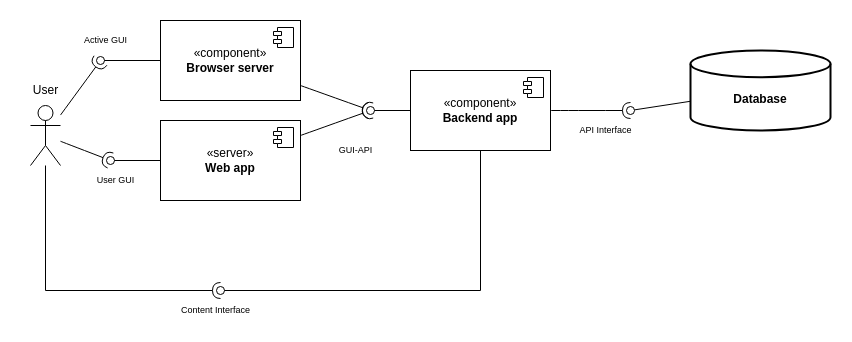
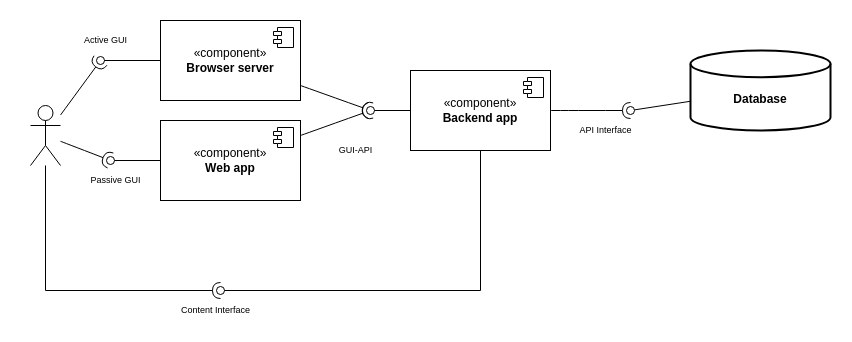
- <mxCell id="27" value="User" style="text;html=1;align=center;verticalAlign=middle;resizable=0;points=[];autosize=1;strokeColor=none;fillColor=none;fontSize=12;" vertex="1" parent="1"><mxGeometry y="75" width="50" height="30" as="geometry" x="20" /></mxCell>
- <mxCell id="4" value="«server»&lt;br&gt;&lt;b&gt;Web app&lt;/b&gt;" style="html=1;dropTarget=0;whiteSpace=wrap;" vertex="1" parent="1"><mxGeometry x="160" y="120" width="140" height="80" as="geometry" /></mxCell>
+ <mxCell id="4" value="«component»&lt;br&gt;&lt;b&gt;Web app&lt;/b&gt;" style="html=1;dropTarget=0;whiteSpace=wrap;" vertex="1" parent="1"><mxGeometry x="160" y="120" width="140" height="80" as="geometry" /></mxCell>
- <mxCell id="23" value="User GUI" style="text;html=1;align=center;verticalAlign=middle;resizable=0;points=[];autosize=1;strokeColor=none;fillColor=none;fontSize=9;" vertex="1" parent="1"><mxGeometry x="80" y="170" width="70" height="20" as="geometry" /></mxCell>
+ <mxCell id="23" value="Passive GUI" style="text;html=1;align=center;verticalAlign=middle;resizable=0;points=[];autosize=1;strokeColor=none;fillColor=none;fontSize=9;" vertex="1" parent="1"><mxGeometry x="80" y="170" width="70" height="20" as="geometry" /></mxCell>
